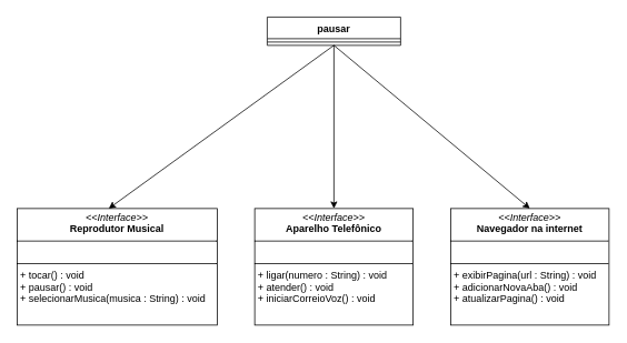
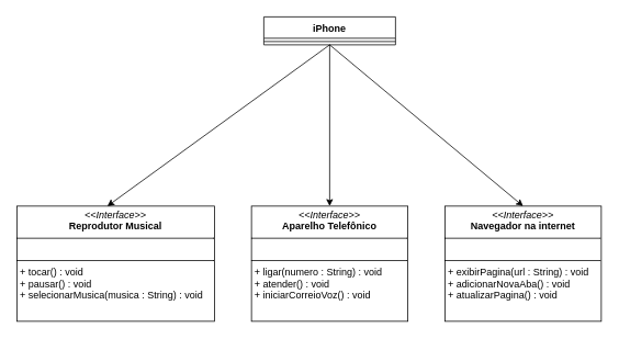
- <mxCell id="5" value="pausar" style="swimlane;fontStyle=1;align=center;verticalAlign=top;childLayout=stackLayout;horizontal=1;startSize=26;horizontalStack=0;resizeParent=1;resizeParentMax=0;resizeLast=0;collapsible=1;marginBottom=0;whiteSpace=wrap;html=1;" parent="1" vertex="1"><mxGeometry x="320" y="20" width="160" height="34" as="geometry" /></mxCell>
+ <mxCell id="5" value="iPhone" style="swimlane;fontStyle=1;align=center;verticalAlign=top;childLayout=stackLayout;horizontal=1;startSize=26;horizontalStack=0;resizeParent=1;resizeParentMax=0;resizeLast=0;collapsible=1;marginBottom=0;whiteSpace=wrap;html=1;" parent="1" vertex="1"><mxGeometry x="320" y="20" width="160" height="34" as="geometry" /></mxCell>
